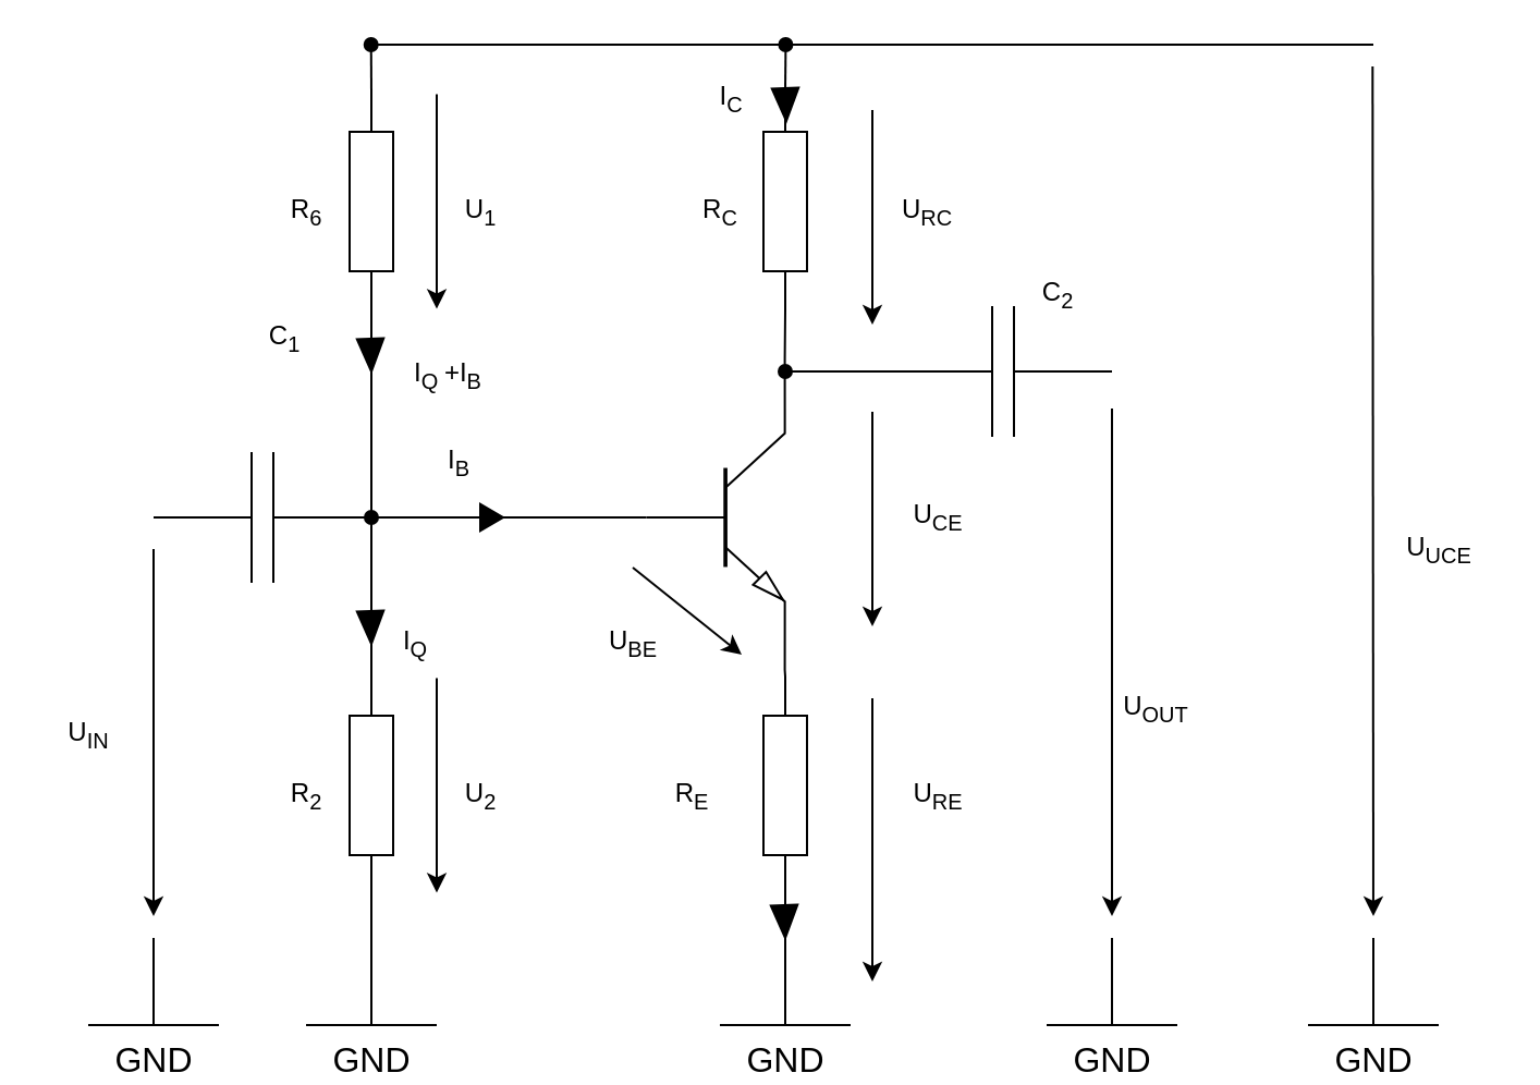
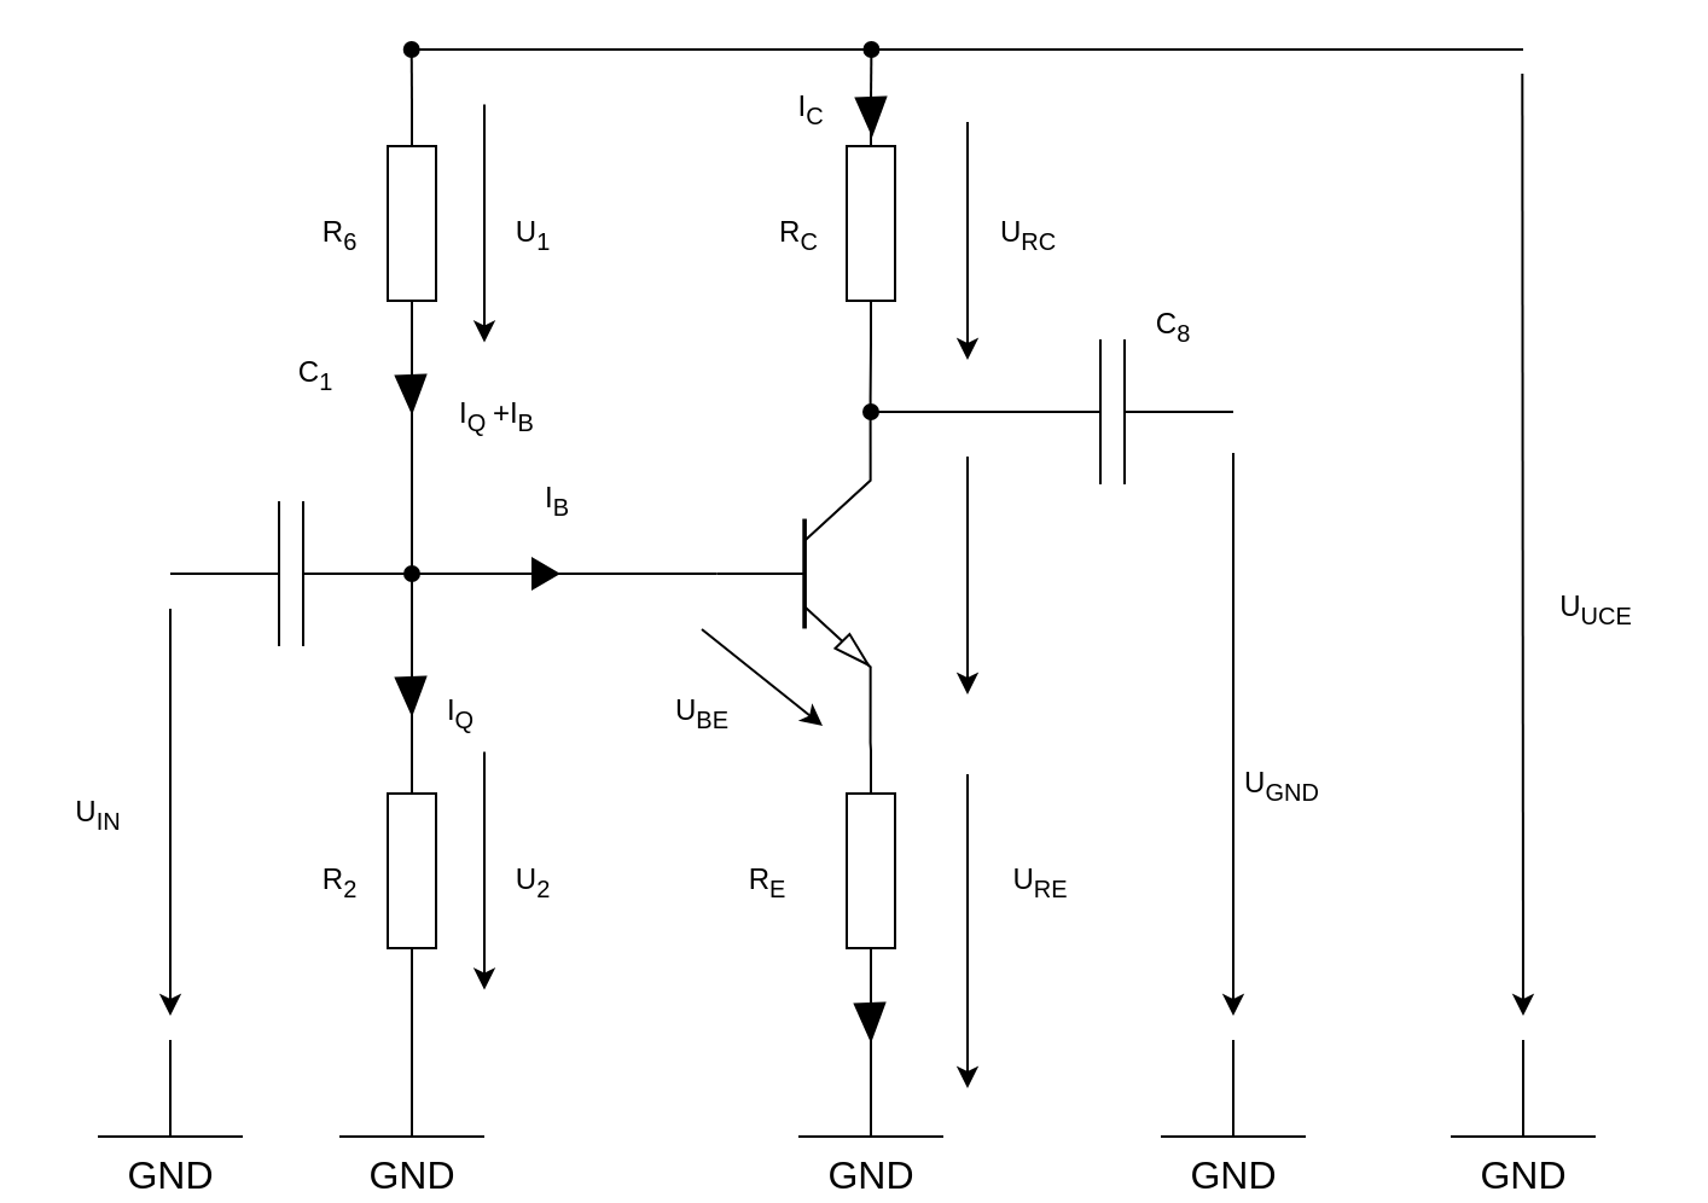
- <mxCell id="47" value="C&lt;sub&gt;2&lt;/sub&gt;" style="text;html=1;align=center;verticalAlign=middle;resizable=0;points=[];autosize=1;strokeColor=none;fillColor=none;" vertex="1" parent="1"><mxGeometry x="465" y="120" width="40" height="30" as="geometry" /></mxCell>
+ <mxCell id="47" value="C&lt;sub&gt;8&lt;/sub&gt;" style="text;html=1;align=center;verticalAlign=middle;resizable=0;points=[];autosize=1;strokeColor=none;fillColor=none;" vertex="1" parent="1"><mxGeometry x="465" y="120" width="40" height="30" as="geometry" /></mxCell>
- <mxCell id="56" value="I&lt;sub&gt;B&lt;/sub&gt;" style="text;html=1;align=center;verticalAlign=middle;resizable=0;points=[];autosize=1;strokeColor=none;fillColor=none;" vertex="1" parent="1"><mxGeometry x="195" y="197" width="30" height="30" as="geometry" /></mxCell>
+ <mxCell id="56" value="I&lt;sub&gt;B&lt;/sub&gt;" style="text;html=1;align=center;verticalAlign=middle;resizable=0;points=[];autosize=1;strokeColor=none;fillColor=none;" vertex="1" parent="1"><mxGeometry x="215" y="192" width="30" height="30" as="geometry" /></mxCell>
- <mxCell id="40" value="U&lt;sub&gt;CE&lt;/sub&gt;" style="text;html=1;align=center;verticalAlign=middle;resizable=0;points=[];autosize=1;strokeColor=none;fillColor=none;" vertex="1" parent="1"><mxGeometry x="405" y="222" width="50" height="30" as="geometry" /></mxCell>
- <mxCell id="39" value="U&lt;sub&gt;OUT&lt;/sub&gt;" style="text;html=1;align=center;verticalAlign=middle;resizable=0;points=[];autosize=1;strokeColor=none;fillColor=none;" vertex="1" parent="1"><mxGeometry x="505" y="310" width="50" height="30" as="geometry" /></mxCell>
+ <mxCell id="39" value="U&lt;sub&gt;GND&lt;/sub&gt;" style="text;html=1;align=center;verticalAlign=middle;resizable=0;points=[];autosize=1;strokeColor=none;fillColor=none;" vertex="1" parent="1"><mxGeometry x="505" y="310" width="50" height="30" as="geometry" /></mxCell>
